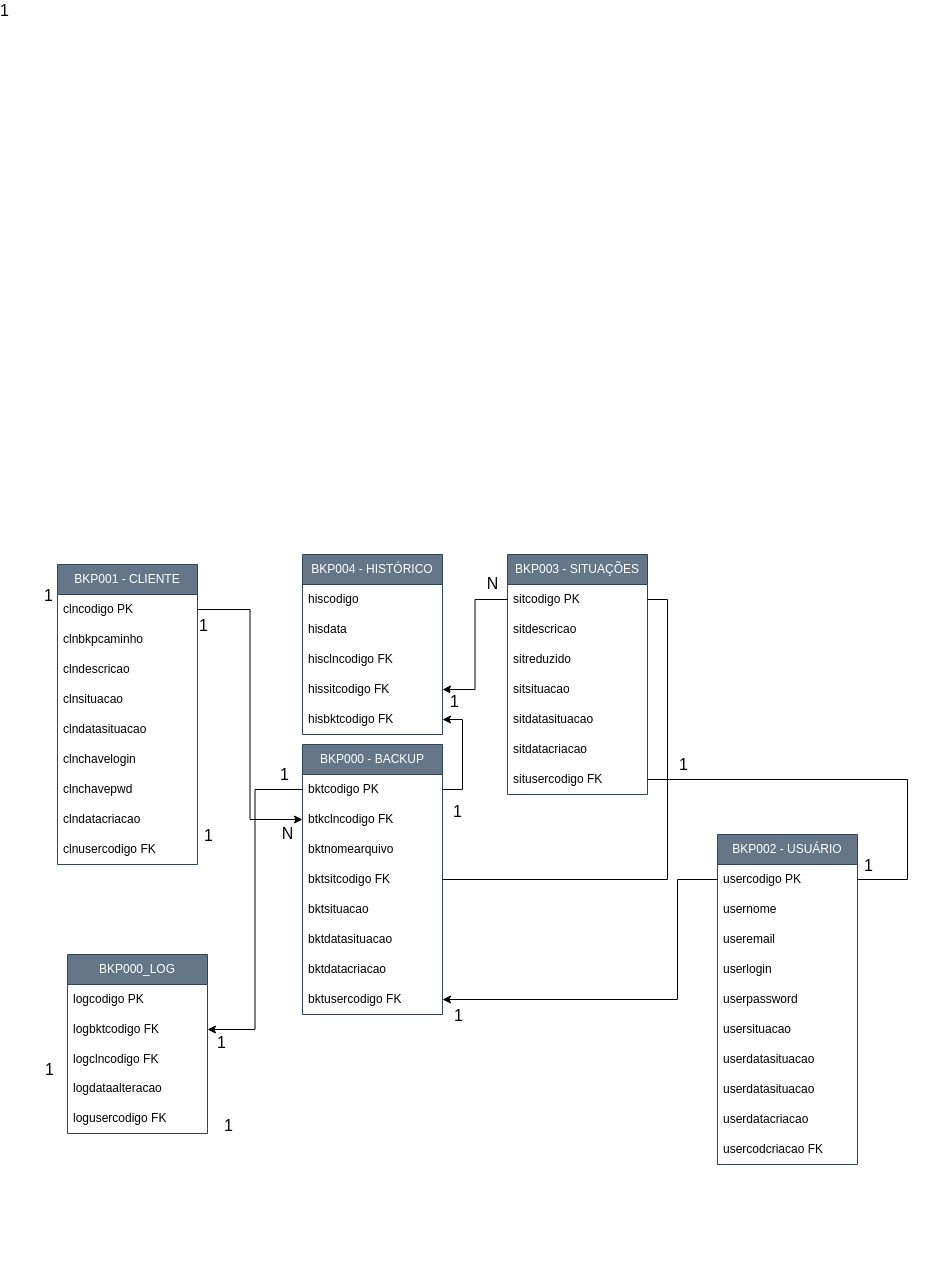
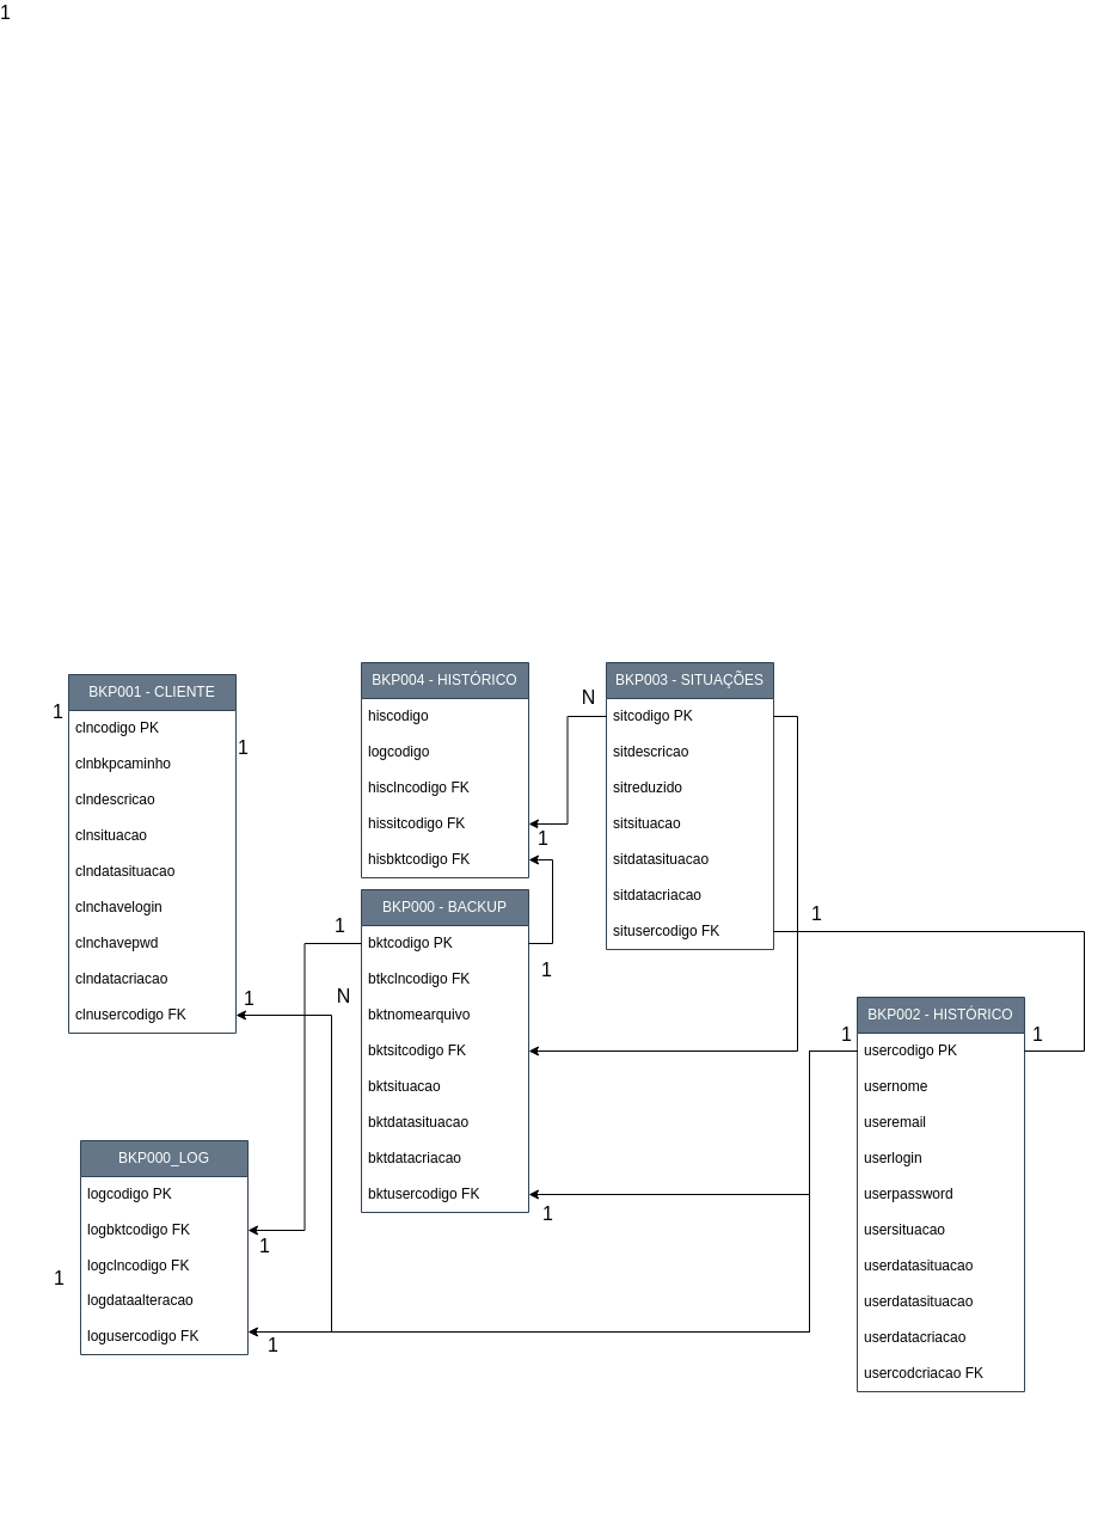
- <mxCell id="32" value="hisdata&amp;nbsp;" style="text;strokeColor=none;fillColor=none;align=left;verticalAlign=middle;spacingLeft=4;spacingRight=4;overflow=hidden;points=[[0,0.5],[1,0.5]];portConstraint=eastwest;rotatable=0;whiteSpace=wrap;html=1;" vertex="1" parent="30"><mxGeometry y="60" width="140" height="30" as="geometry" /></mxCell>
+ <mxCell id="32" value="logcodigo&amp;nbsp;" style="text;strokeColor=none;fillColor=none;align=left;verticalAlign=middle;spacingLeft=4;spacingRight=4;overflow=hidden;points=[[0,0.5],[1,0.5]];portConstraint=eastwest;rotatable=0;whiteSpace=wrap;html=1;" vertex="1" parent="30"><mxGeometry y="60" width="140" height="30" as="geometry" /></mxCell>
- <mxCell id="36" style="edgeStyle=orthogonalEdgeStyle;rounded=0;orthogonalLoop=1;jettySize=auto;html=1;exitX=1;exitY=0.5;exitDx=0;exitDy=0;" edge="1" parent="1" source="3" target="15"><mxGeometry relative="1" as="geometry" /></mxCell>
- <mxCell id="37" value="BKP002 - USUÁRIO" style="swimlane;fontStyle=0;childLayout=stackLayout;horizontal=1;startSize=30;horizontalStack=0;resizeParent=1;resizeParentMax=0;resizeLast=0;collapsible=1;marginBottom=0;whiteSpace=wrap;html=1;fillColor=#647687;fontColor=#ffffff;strokeColor=#314354;" vertex="1" parent="1"><mxGeometry x="690" y="300" width="140" height="330" as="geometry" /></mxCell>
+ <mxCell id="37" value="BKP002 - HISTÓRICO" style="swimlane;fontStyle=0;childLayout=stackLayout;horizontal=1;startSize=30;horizontalStack=0;resizeParent=1;resizeParentMax=0;resizeLast=0;collapsible=1;marginBottom=0;whiteSpace=wrap;html=1;fillColor=#647687;fontColor=#ffffff;strokeColor=#314354;" vertex="1" parent="1"><mxGeometry x="690" y="300" width="140" height="330" as="geometry" /></mxCell>
- <mxCell id="56" style="edgeStyle=orthogonalEdgeStyle;rounded=0;orthogonalLoop=1;jettySize=auto;html=1;exitX=1;exitY=0.5;exitDx=0;exitDy=0;endArrow=none;" edge="1" parent="1" source="23" target="17"><mxGeometry relative="1" as="geometry" /></mxCell>
+ <mxCell id="56" style="edgeStyle=orthogonalEdgeStyle;rounded=0;orthogonalLoop=1;jettySize=auto;html=1;exitX=1;exitY=0.5;exitDx=0;exitDy=0;" edge="1" parent="1" source="23" target="17"><mxGeometry relative="1" as="geometry" /></mxCell>
+ <mxCell id="62" style="edgeStyle=orthogonalEdgeStyle;rounded=0;orthogonalLoop=1;jettySize=auto;html=1;" edge="1" parent="1" source="38" target="12"><mxGeometry relative="1" as="geometry"><Array as="points"><mxPoint x="650" y="345" /><mxPoint x="650" y="580" /><mxPoint x="250" y="580" /><mxPoint x="250" y="315" /></Array></mxGeometry></mxCell>
+ <mxCell id="60" style="edgeStyle=orthogonalEdgeStyle;rounded=0;orthogonalLoop=1;jettySize=auto;html=1;" edge="1" parent="1" source="38" target="53"><mxGeometry relative="1" as="geometry"><Array as="points"><mxPoint x="650" y="345" /><mxPoint x="650" y="580" /></Array></mxGeometry></mxCell>
+ <mxCell id="61" value="&lt;font size=&quot;3&quot;&gt;1&lt;/font&gt;" style="edgeLabel;html=1;align=center;verticalAlign=middle;resizable=0;points=[];" vertex="1" connectable="0" parent="60"><mxGeometry x="0.952" y="1" relative="1" as="geometry"><mxPoint x="482" y="-251" as="offset" /></mxGeometry></mxCell>
